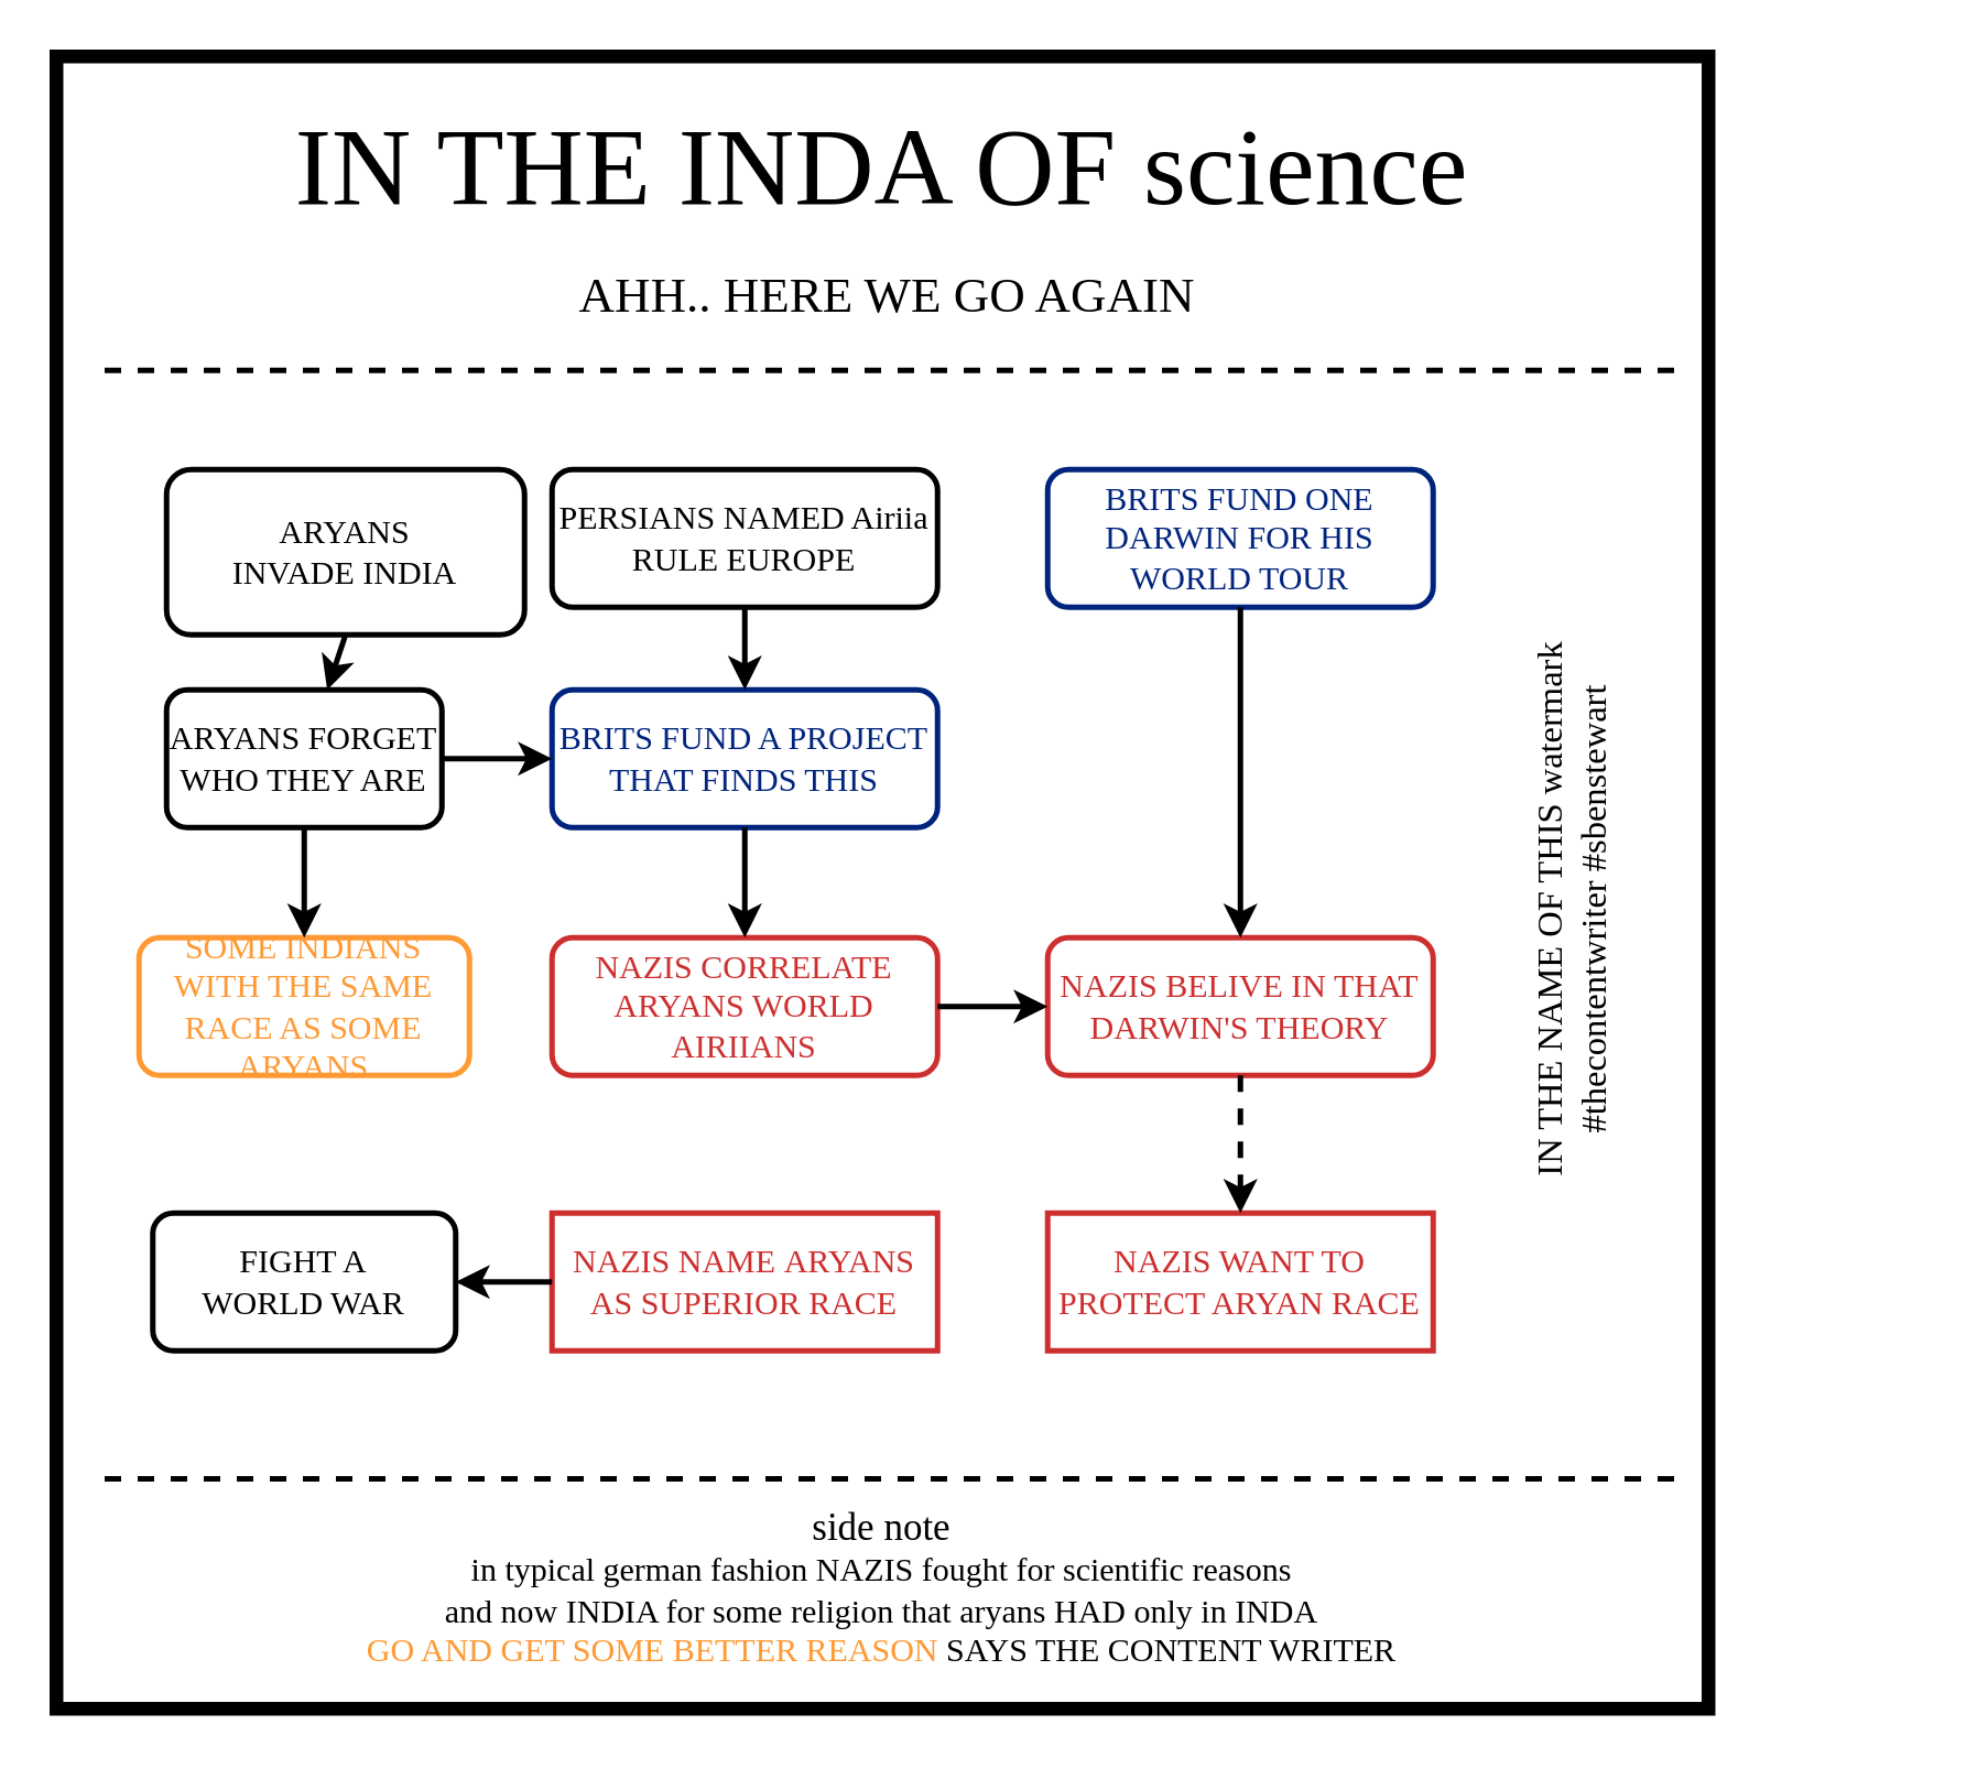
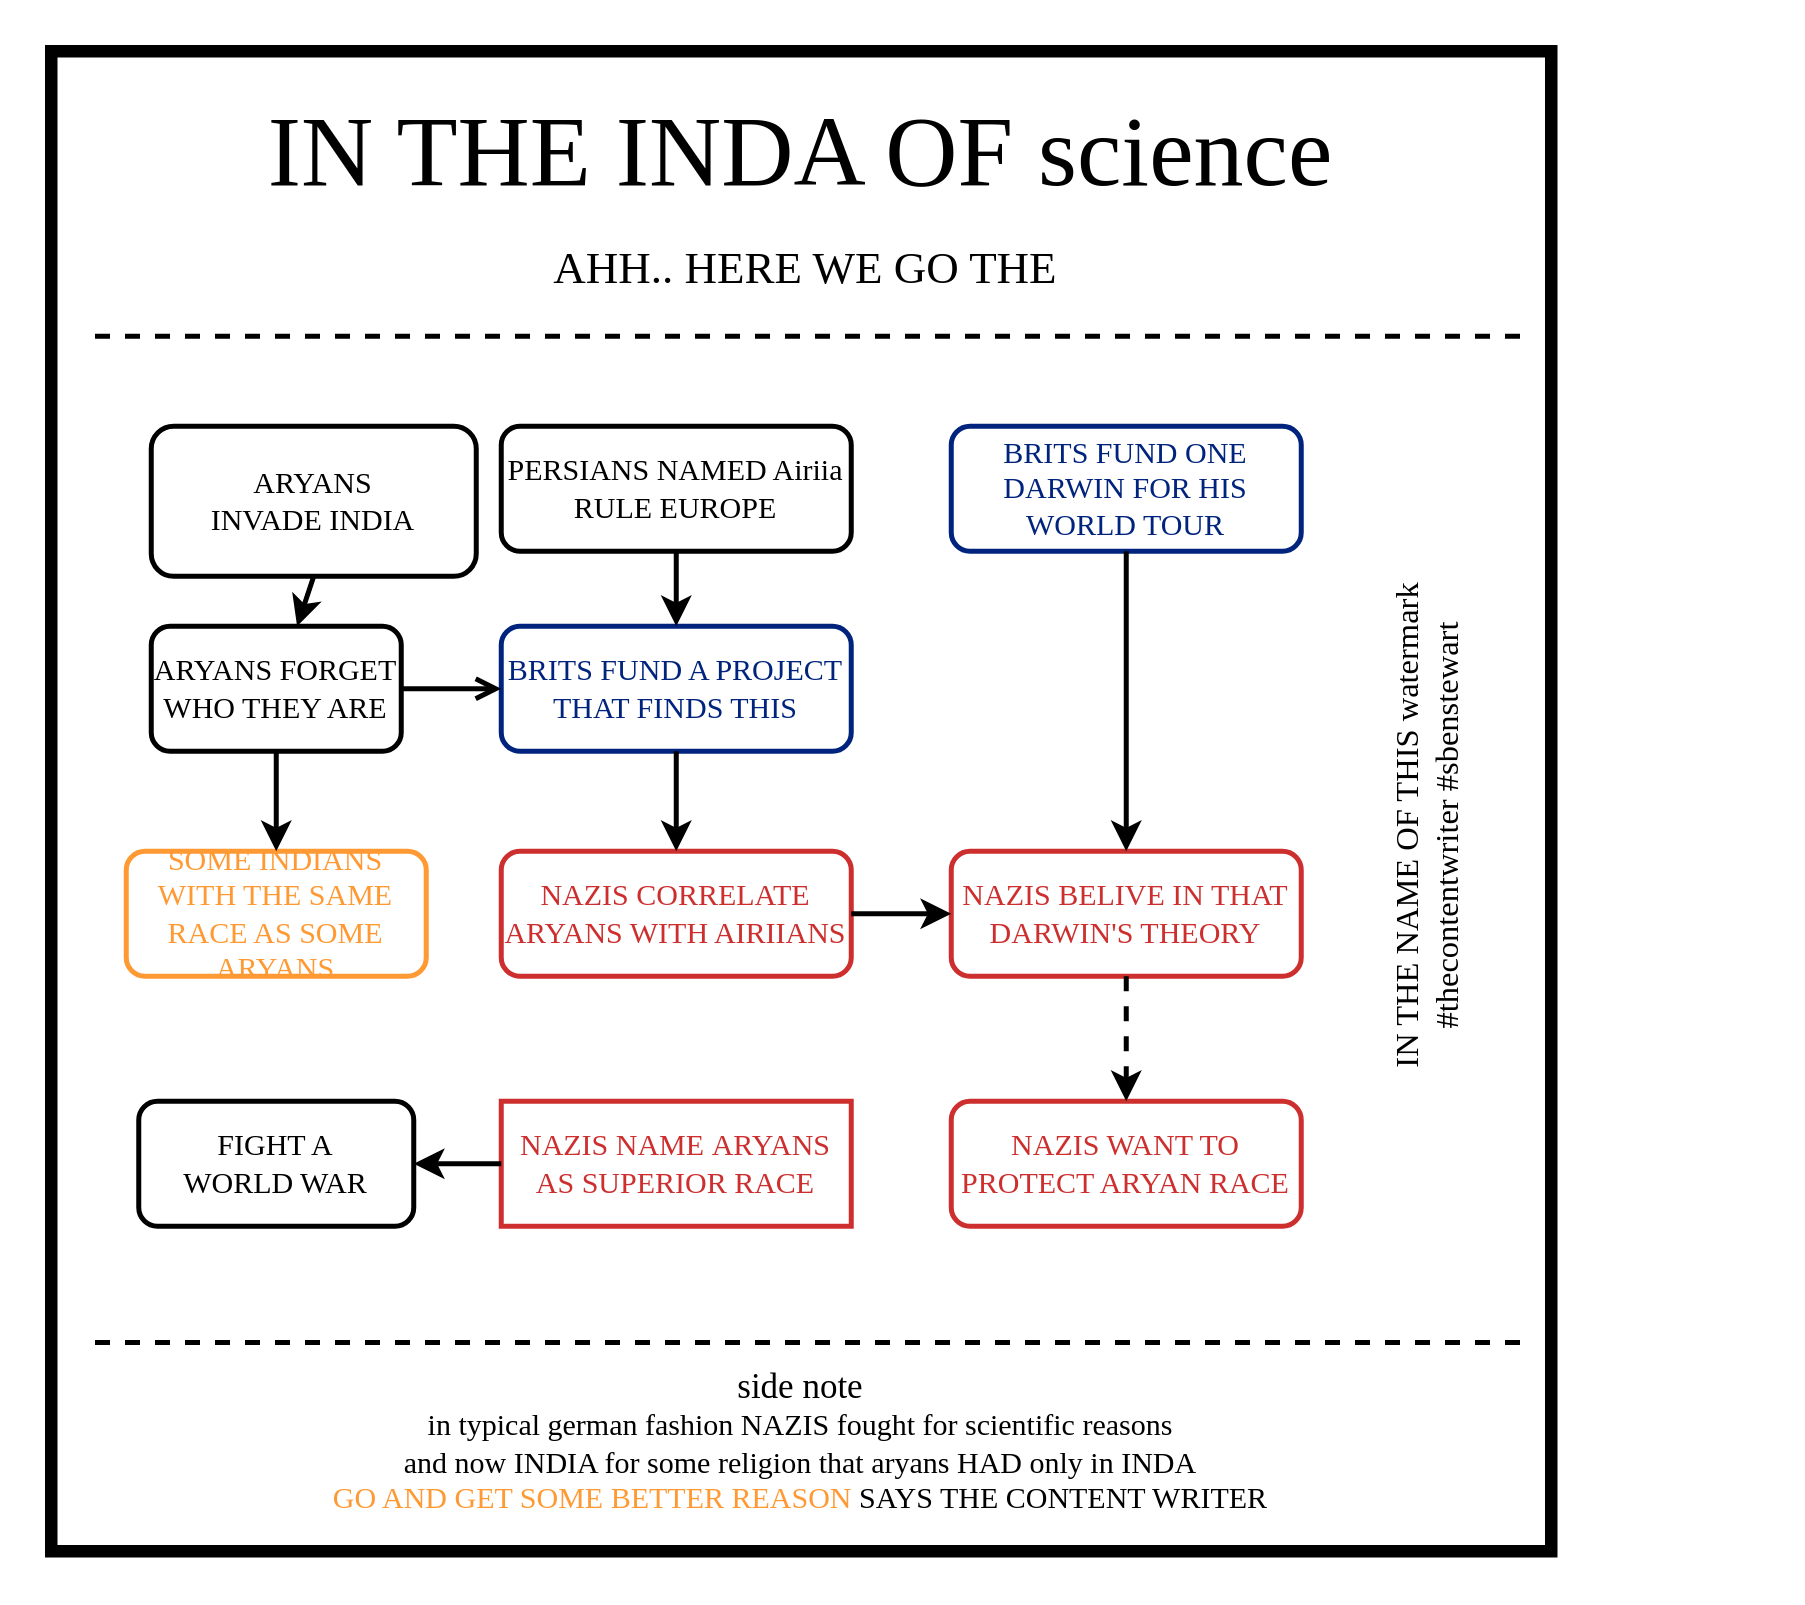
- <mxCell id="4" value="&lt;font face=&quot;xkcd&quot;&gt;&lt;span style=&quot;font-size: 18px&quot;&gt;AHH.. HERE WE GO AGAIN&lt;/span&gt;&lt;br&gt;&lt;/font&gt;" style="text;html=1;strokeColor=none;fillColor=none;align=center;verticalAlign=middle;whiteSpace=wrap;rounded=0;" parent="1" vertex="1"><mxGeometry x="81.5" y="97" width="480" height="20" as="geometry" /></mxCell>
+ <mxCell id="4" value="&lt;font face=&quot;xkcd&quot;&gt;&lt;span style=&quot;font-size: 18px&quot;&gt;AHH.. HERE WE GO THE&lt;/span&gt;&lt;br&gt;&lt;/font&gt;" style="text;html=1;strokeColor=none;fillColor=none;align=center;verticalAlign=middle;whiteSpace=wrap;rounded=0;" parent="1" vertex="1"><mxGeometry x="81.5" y="97" width="480" height="20" as="geometry" /></mxCell>
- <mxCell id="23" value="" style="endArrow=classic;html=1;strokeWidth=2;exitX=1;exitY=0.5;exitDx=0;exitDy=0;" edge="1" parent="1" source="12" target="13"><mxGeometry width="50" height="50" relative="1" as="geometry"><mxPoint x="120" y="310" as="sourcePoint" /><mxPoint x="120" y="350" as="targetPoint" /></mxGeometry></mxCell>
+ <mxCell id="23" value="" style="endArrow=open;html=1;strokeWidth=2;exitX=1;exitY=0.5;exitDx=0;exitDy=0;" edge="1" parent="1" source="12" target="13"><mxGeometry width="50" height="50" relative="1" as="geometry"><mxPoint x="120" y="310" as="sourcePoint" /><mxPoint x="120" y="350" as="targetPoint" /></mxGeometry></mxCell>
- <mxCell id="14" value="&lt;font face=&quot;xkcd&quot;&gt;&lt;font color=&quot;#cd2f2f&quot;&gt;NAZIS CORRELATE ARYANS WORLD AIRIIANS&lt;/font&gt;&lt;br&gt;&lt;/font&gt;" style="rounded=1;whiteSpace=wrap;html=1;fillColor=none;strokeWidth=2;strokeColor=#CD2F2F;" vertex="1" parent="1"><mxGeometry x="200" y="340" width="140" height="50" as="geometry" /></mxCell>
+ <mxCell id="14" value="&lt;font face=&quot;xkcd&quot;&gt;&lt;font color=&quot;#cd2f2f&quot;&gt;NAZIS CORRELATE ARYANS WITH AIRIIANS&lt;/font&gt;&lt;br&gt;&lt;/font&gt;" style="rounded=1;whiteSpace=wrap;html=1;fillColor=none;strokeWidth=2;strokeColor=#CD2F2F;" vertex="1" parent="1"><mxGeometry x="200" y="340" width="140" height="50" as="geometry" /></mxCell>
- <mxCell id="20" value="&lt;font face=&quot;xkcd&quot; color=&quot;#cd2f2f&quot;&gt;NAZIS WANT TO PROTECT ARYAN RACE&lt;/font&gt;&lt;font face=&quot;xkcd&quot;&gt;&lt;br&gt;&lt;/font&gt;" style="whiteSpace=wrap;html=1;fillColor=none;strokeWidth=2;strokeColor=#CD2F2F;rounded=0;" vertex="1" parent="1"><mxGeometry x="380" y="440" width="140" height="50" as="geometry" /></mxCell>
+ <mxCell id="20" value="&lt;font face=&quot;xkcd&quot; color=&quot;#cd2f2f&quot;&gt;NAZIS WANT TO PROTECT ARYAN RACE&lt;/font&gt;&lt;font face=&quot;xkcd&quot;&gt;&lt;br&gt;&lt;/font&gt;" style="rounded=1;whiteSpace=wrap;html=1;fillColor=none;strokeWidth=2;strokeColor=#CD2F2F;" vertex="1" parent="1"><mxGeometry x="380" y="440" width="140" height="50" as="geometry" /></mxCell>
